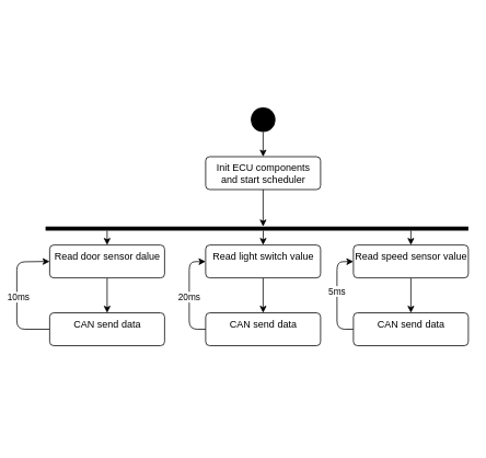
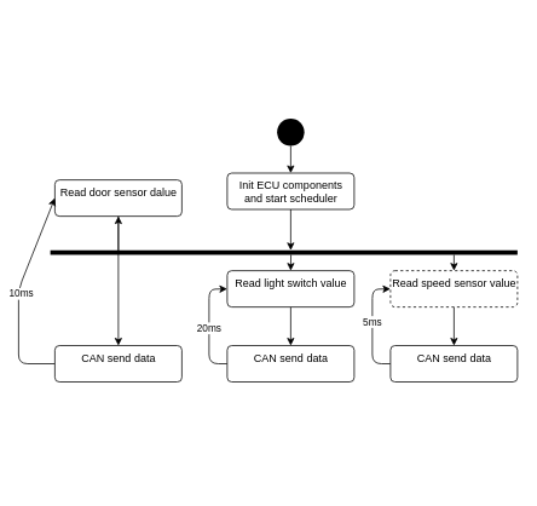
- <mxCell id="8" value="Read door sensor dalue" style="html=1;align=center;verticalAlign=top;rounded=1;absoluteArcSize=1;arcSize=10;dashed=0;" parent="1" vertex="1"><mxGeometry x="60" y="297.5" width="140" height="40" as="geometry" /></mxCell>
+ <mxCell id="8" value="Read door sensor dalue" style="html=1;align=center;verticalAlign=top;rounded=1;absoluteArcSize=1;arcSize=10;dashed=0;" parent="1" vertex="1"><mxGeometry x="60" y="197.5" width="140" height="40" as="geometry" /></mxCell>
- <mxCell id="14" value="Read speed sensor value" style="html=1;align=center;verticalAlign=top;rounded=1;absoluteArcSize=1;arcSize=10;dashed=0;" parent="1" vertex="1"><mxGeometry x="430" y="297.5" width="140" height="40" as="geometry" /></mxCell>
+ <mxCell id="14" value="Read speed sensor value" style="html=1;align=center;verticalAlign=top;rounded=1;absoluteArcSize=1;arcSize=10;dashed=1;" parent="1" vertex="1"><mxGeometry x="430" y="297.5" width="140" height="40" as="geometry" /></mxCell>
